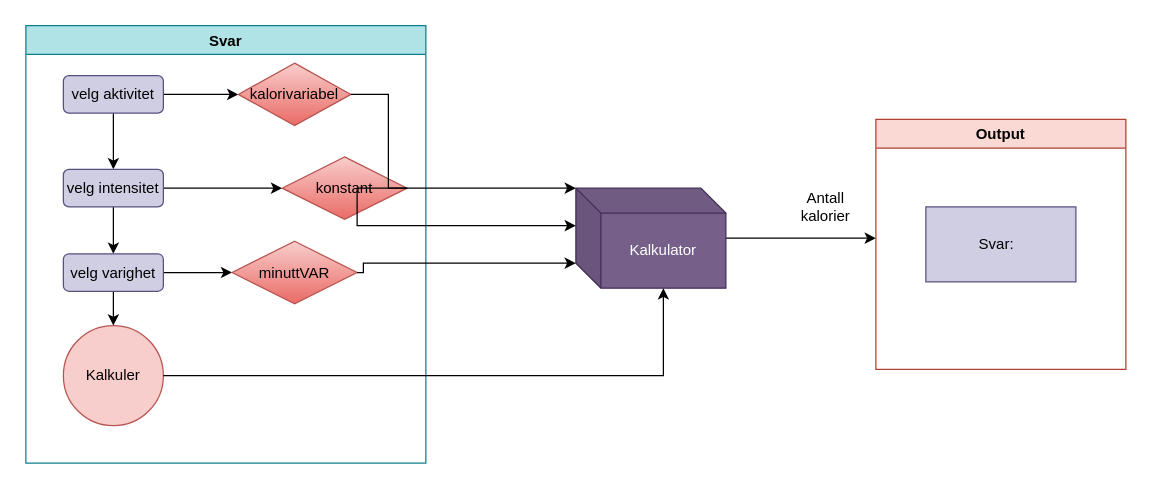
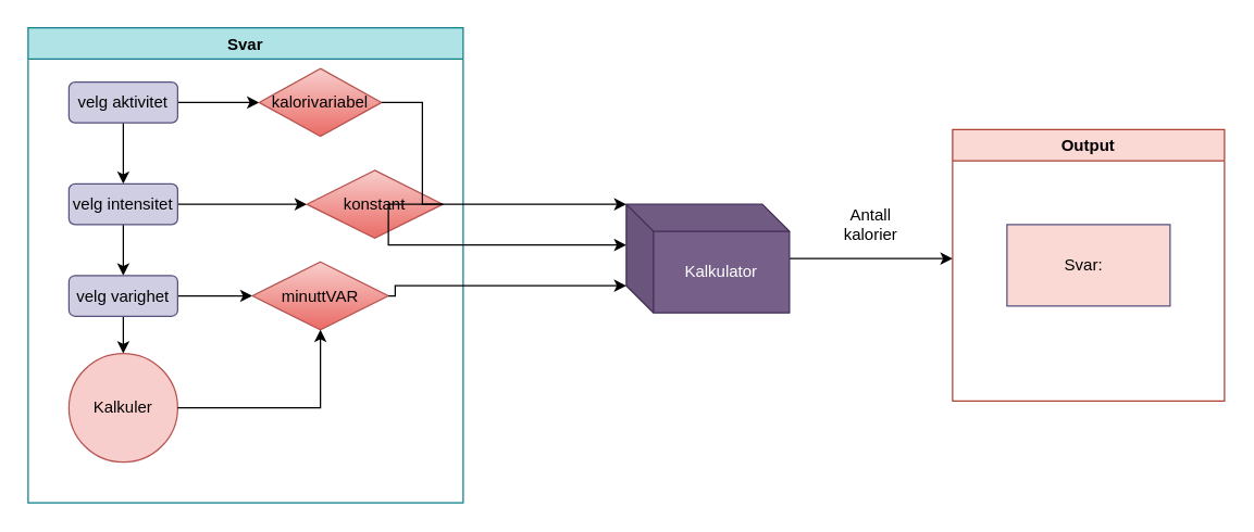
- <mxCell id="24" value="Antall kalorier" style="text;html=1;strokeColor=none;fillColor=none;align=center;verticalAlign=middle;whiteSpace=wrap;rounded=0;" vertex="1" parent="1"><mxGeometry x="630" y="150" width="60" height="30" as="geometry" /></mxCell>
+ <mxCell id="24" value="Antall kalorier" style="text;html=1;strokeColor=none;fillColor=none;align=center;verticalAlign=middle;whiteSpace=wrap;rounded=0;" vertex="1" parent="1"><mxGeometry x="610" y="150" width="60" height="30" as="geometry" /></mxCell>
- <mxCell id="23" value="Svar:&amp;nbsp;&amp;nbsp;" style="rounded=0;whiteSpace=wrap;html=1;fillColor=#d0cee2;strokeColor=#56517e;" vertex="1" parent="22"><mxGeometry x="40" y="70" width="120" height="60" as="geometry" /></mxCell>
+ <mxCell id="23" value="Svar:&amp;nbsp;&amp;nbsp;" style="rounded=0;whiteSpace=wrap;html=1;fillColor=#fad9d5;strokeColor=#56517e;" vertex="1" parent="22"><mxGeometry x="40" y="70" width="120" height="60" as="geometry" /></mxCell>
- <mxCell id="18" style="edgeStyle=orthogonalEdgeStyle;rounded=0;orthogonalLoop=1;jettySize=auto;html=1;entryX=0;entryY=0;entryDx=70;entryDy=80;entryPerimeter=0;" edge="1" parent="1" source="15" target="17"><mxGeometry relative="1" as="geometry" /></mxCell>
+ <mxCell id="18" style="edgeStyle=orthogonalEdgeStyle;rounded=0;orthogonalLoop=1;jettySize=auto;html=1;" edge="1" parent="1" source="15" target="14"><mxGeometry relative="1" as="geometry" /></mxCell>
